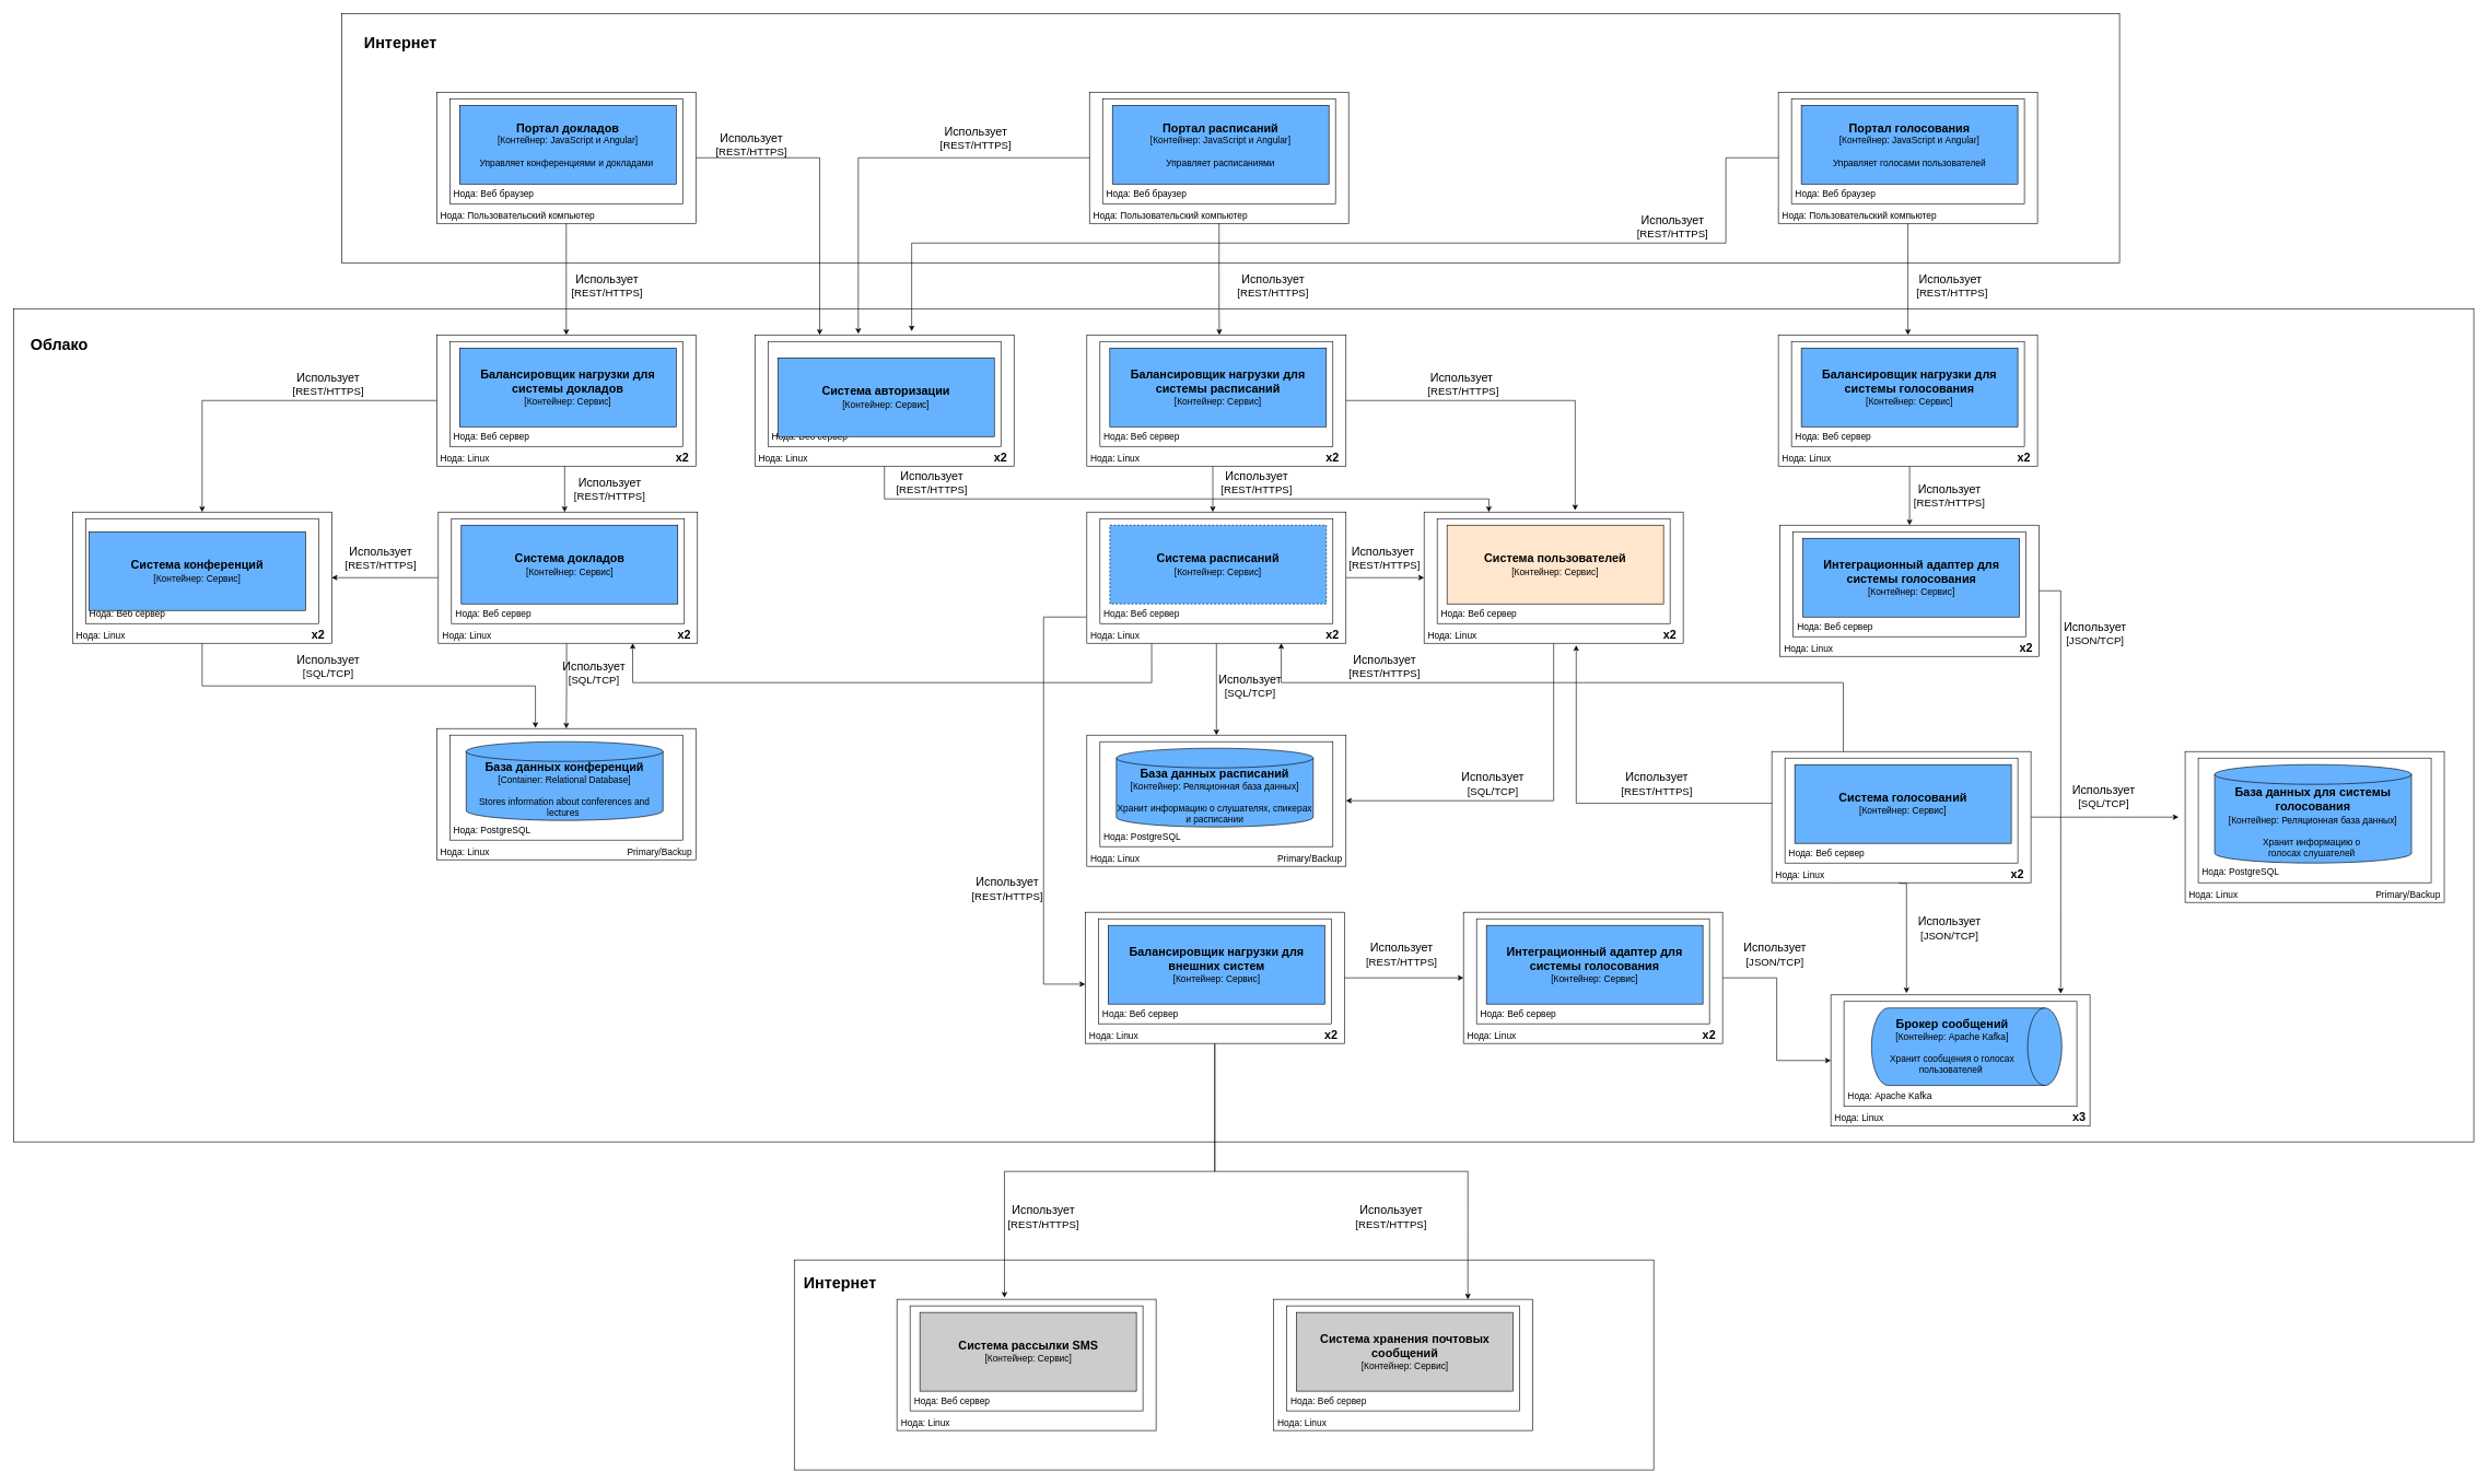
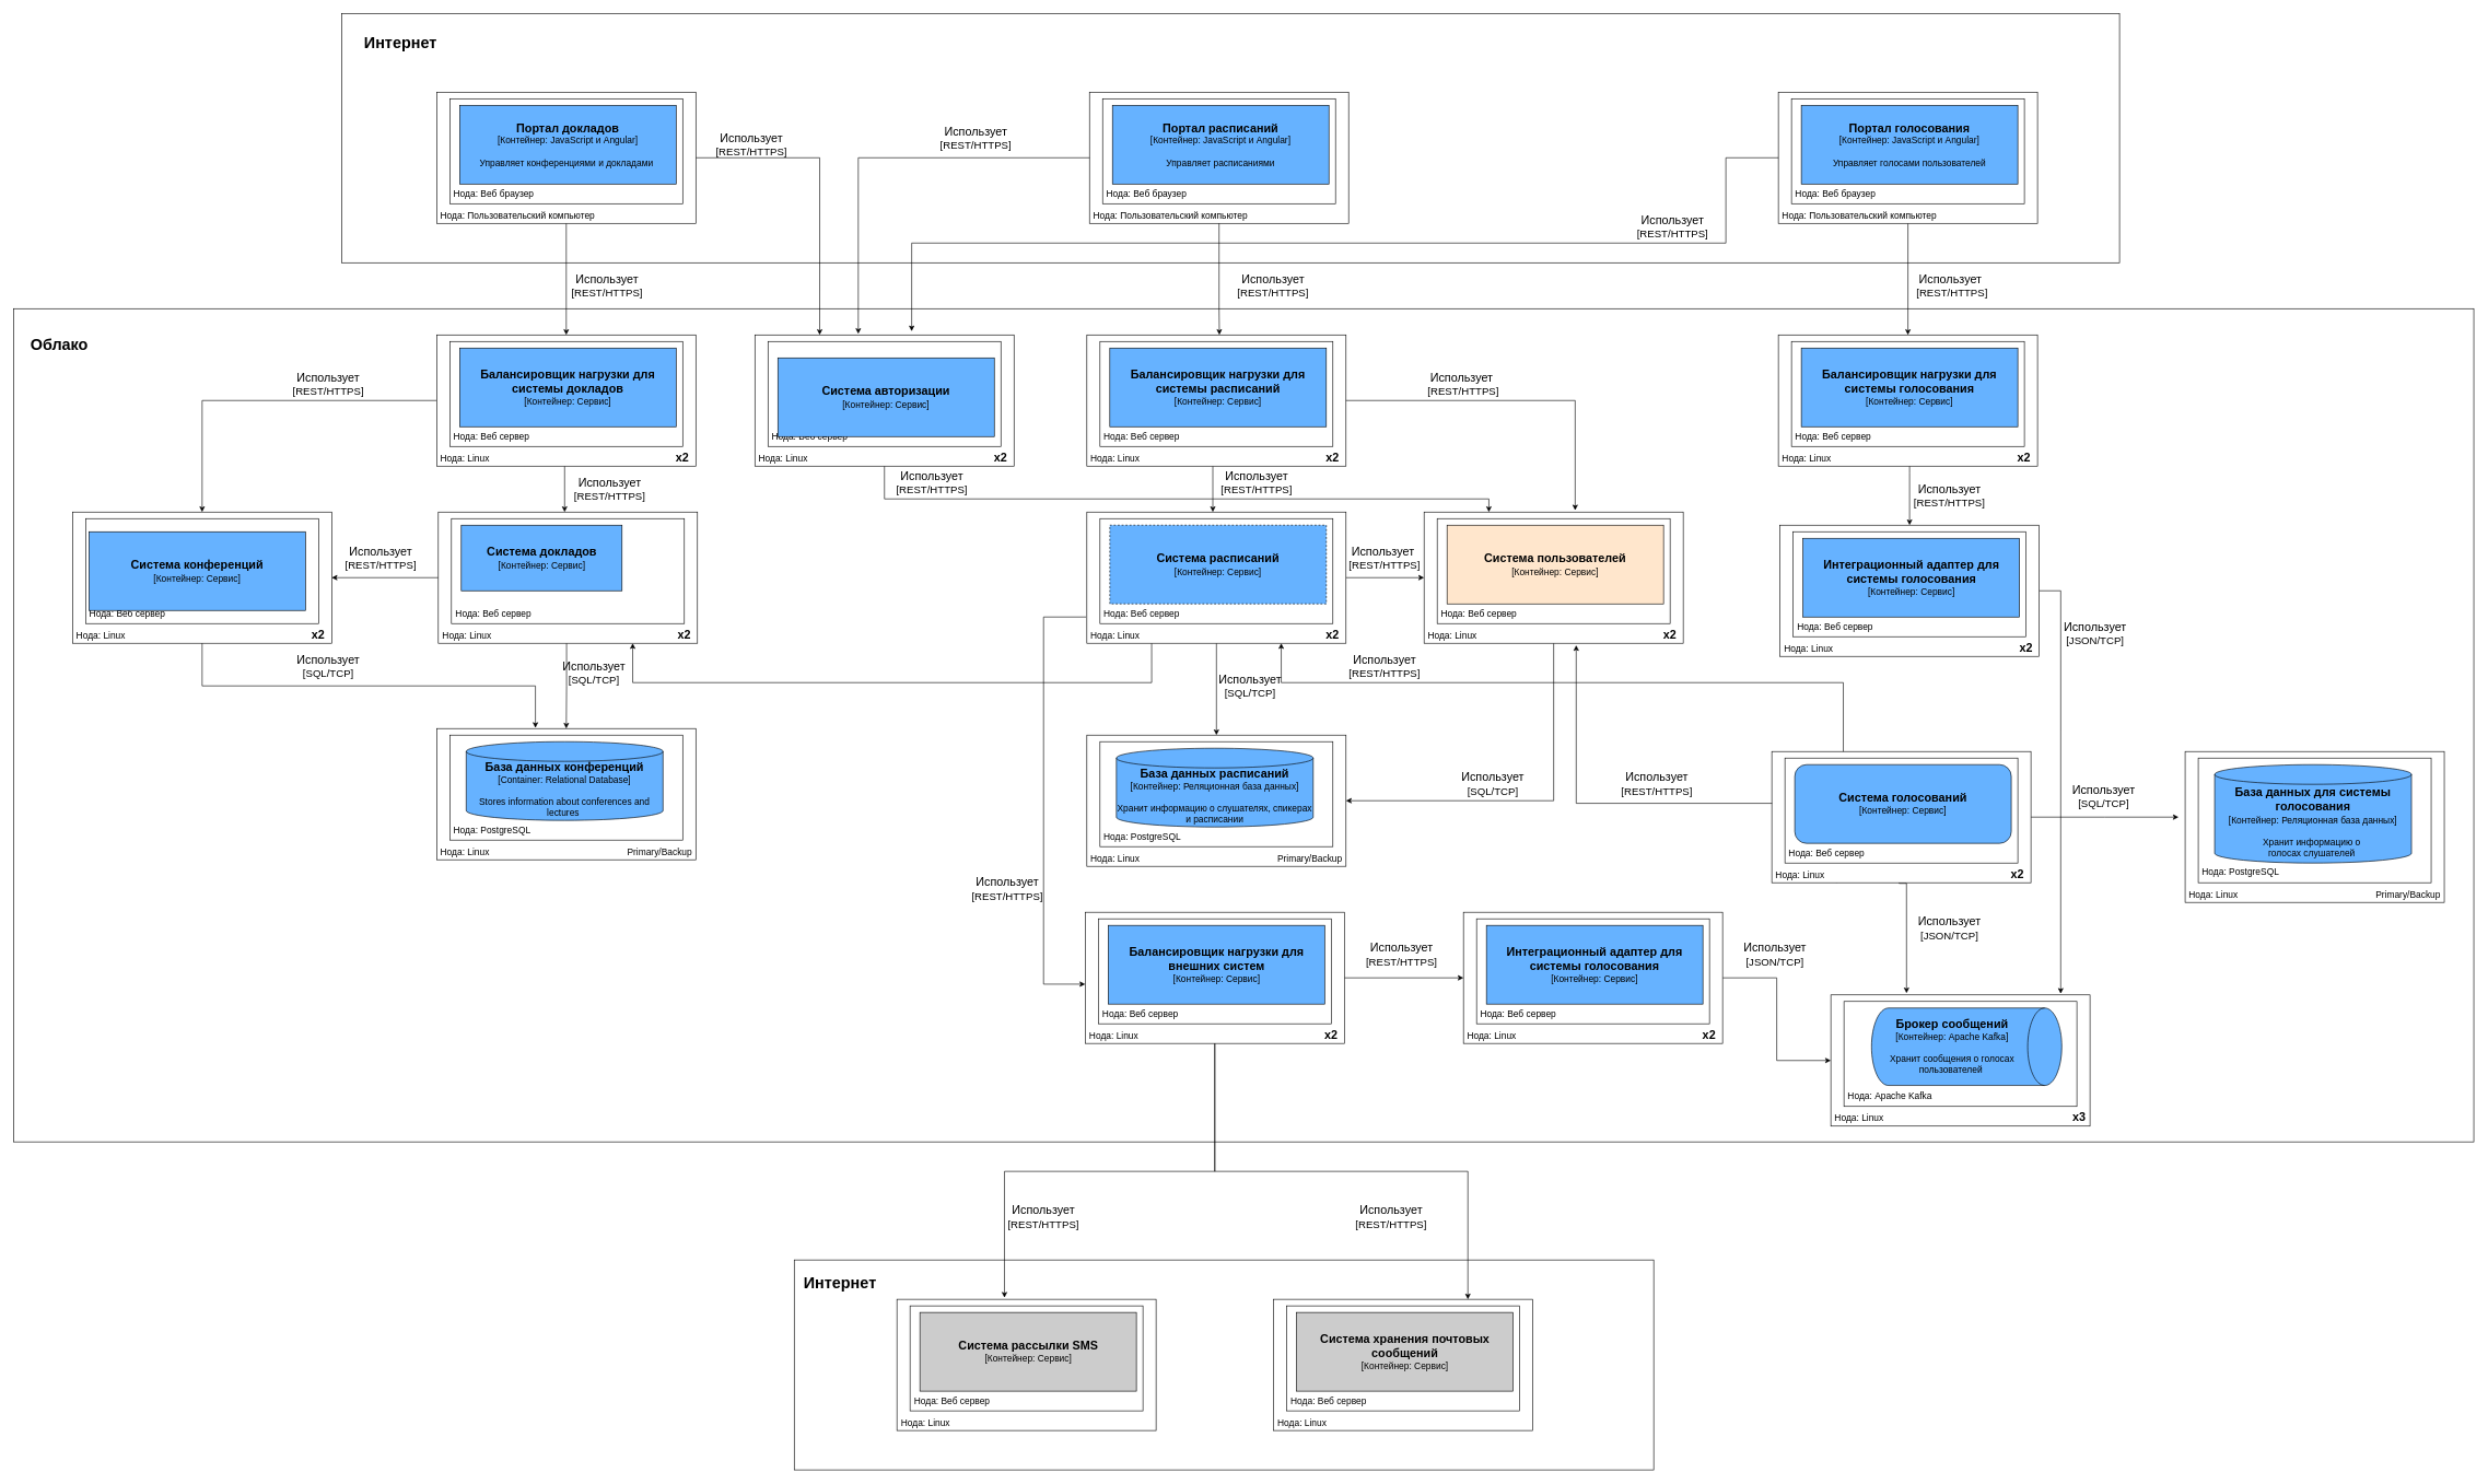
- <mxCell id="41" value="&lt;span style=&quot;font-size: 18px;&quot;&gt;&lt;b&gt;Система докладов&lt;/b&gt;&lt;/span&gt;&lt;br&gt;&lt;div&gt;&lt;font style=&quot;font-size: 14px;&quot;&gt;[Контейнер: Сервис]&lt;/font&gt;&lt;/div&gt;" style="rounded=0;whiteSpace=wrap;html=1;fillColor=#66B2FF;" parent="1" vertex="1"><mxGeometry x="702.5" y="800" width="330" height="120" as="geometry" /></mxCell>
+ <mxCell id="41" value="&lt;span style=&quot;font-size: 18px;&quot;&gt;&lt;b&gt;Система докладов&lt;/b&gt;&lt;/span&gt;&lt;br&gt;&lt;div&gt;&lt;font style=&quot;font-size: 14px;&quot;&gt;[Контейнер: Сервис]&lt;/font&gt;&lt;/div&gt;" style="rounded=0;whiteSpace=wrap;html=1;fillColor=#66B2FF;" parent="1" vertex="1"><mxGeometry x="702.5" y="800" width="245" height="100" as="geometry" /></mxCell>
- <mxCell id="59" value="&lt;span style=&quot;font-size: 18px;&quot;&gt;&lt;b&gt;Система голосований&lt;/b&gt;&lt;/span&gt;&lt;br&gt;&lt;div&gt;&lt;font style=&quot;font-size: 14px;&quot;&gt;[Контейнер: Сервис]&lt;/font&gt;&lt;/div&gt;" style="rounded=0;whiteSpace=wrap;html=1;fillColor=#66B2FF;" parent="1" vertex="1"><mxGeometry x="2735" y="1165" width="330" height="120" as="geometry" /></mxCell>
+ <mxCell id="59" value="&lt;span style=&quot;font-size: 18px;&quot;&gt;&lt;b&gt;Система голосований&lt;/b&gt;&lt;/span&gt;&lt;br&gt;&lt;div&gt;&lt;font style=&quot;font-size: 14px;&quot;&gt;[Контейнер: Сервис]&lt;/font&gt;&lt;/div&gt;" style="whiteSpace=wrap;html=1;fillColor=#66B2FF;rounded=1;" parent="1" vertex="1"><mxGeometry x="2735" y="1165" width="330" height="120" as="geometry" /></mxCell>
